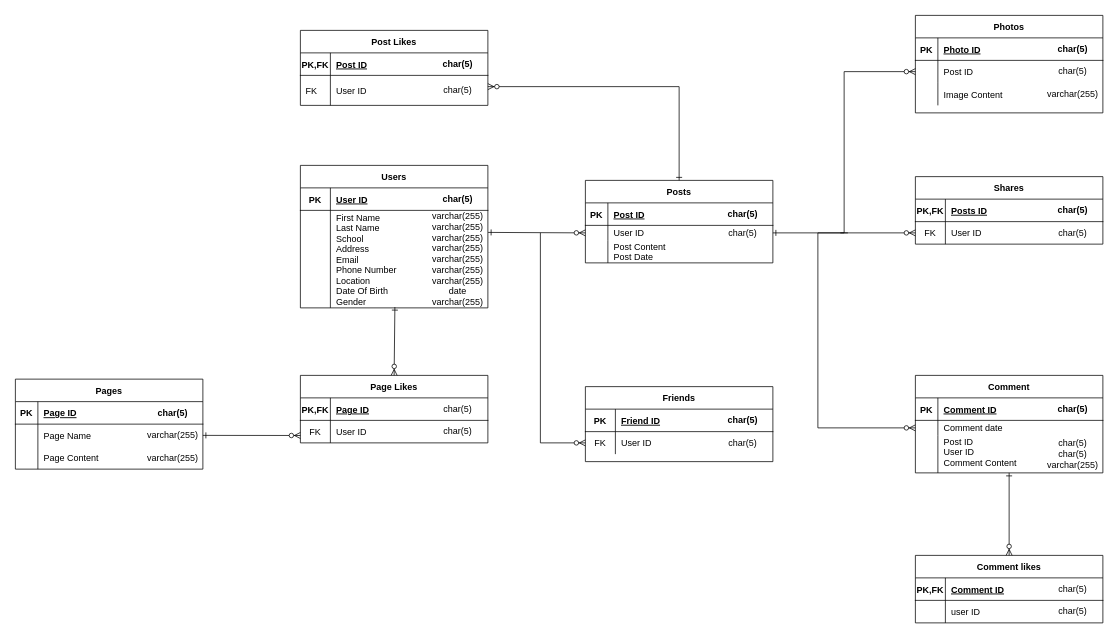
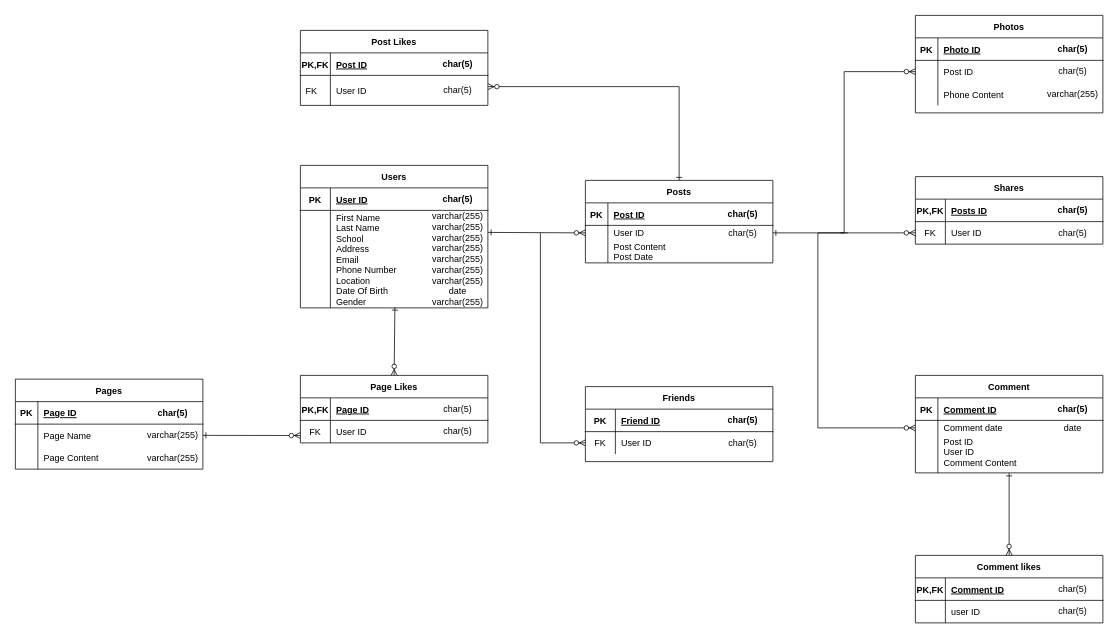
- <mxCell id="75" value="Image Content" style="shape=partialRectangle;overflow=hidden;connectable=0;fillColor=none;top=0;left=0;bottom=0;right=0;align=left;spacingLeft=6;" parent="73" vertex="1"><mxGeometry x="30" width="220" height="30" as="geometry" /></mxCell>
+ <mxCell id="75" value="Phone Content" style="shape=partialRectangle;overflow=hidden;connectable=0;fillColor=none;top=0;left=0;bottom=0;right=0;align=left;spacingLeft=6;" parent="73" vertex="1"><mxGeometry x="30" width="220" height="30" as="geometry" /></mxCell>
+ <mxCell id="104" value="date" style="text;html=1;strokeColor=none;fillColor=none;align=center;verticalAlign=middle;whiteSpace=wrap;rounded=0;" parent="1" vertex="1"><mxGeometry x="1410" y="560" width="40" height="20" as="geometry" /></mxCell>
- <mxCell id="105" value="char(5)&lt;br&gt;char(5)&lt;br&gt;varchar(255)" style="text;html=1;strokeColor=none;fillColor=none;align=center;verticalAlign=middle;whiteSpace=wrap;rounded=0;" parent="1" vertex="1"><mxGeometry x="1390" y="580" width="80" height="50" as="geometry" /></mxCell>
